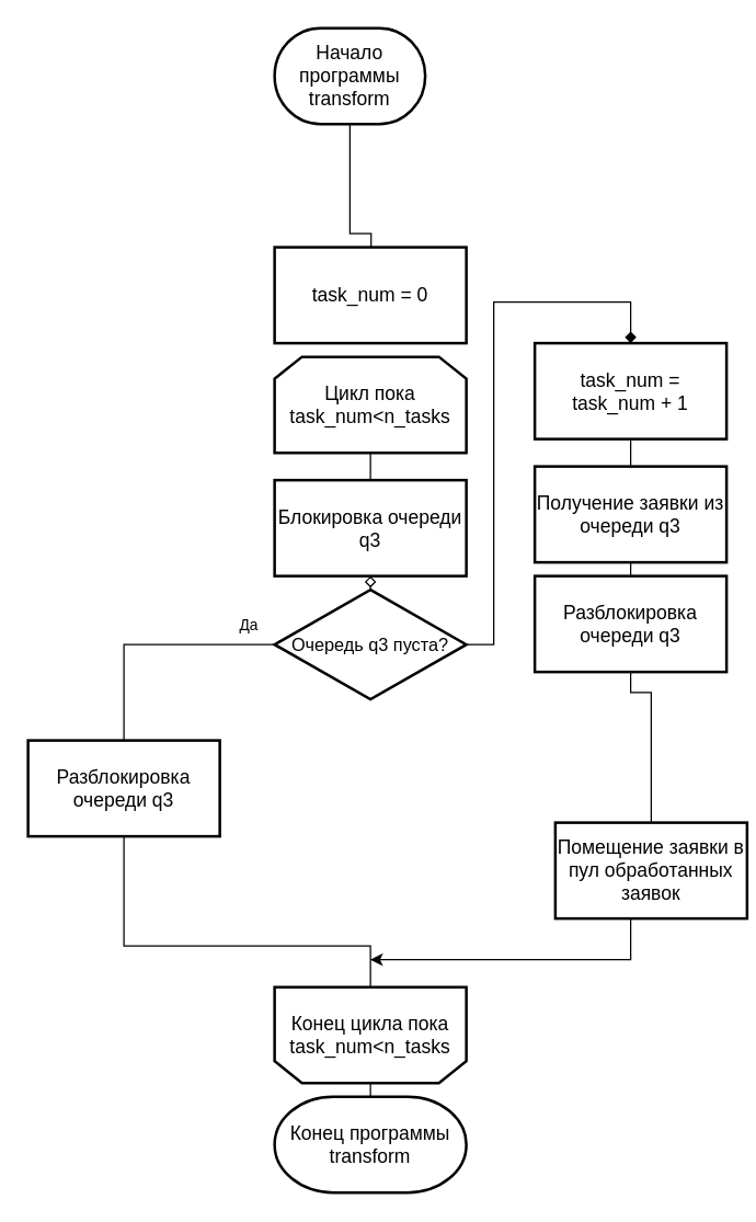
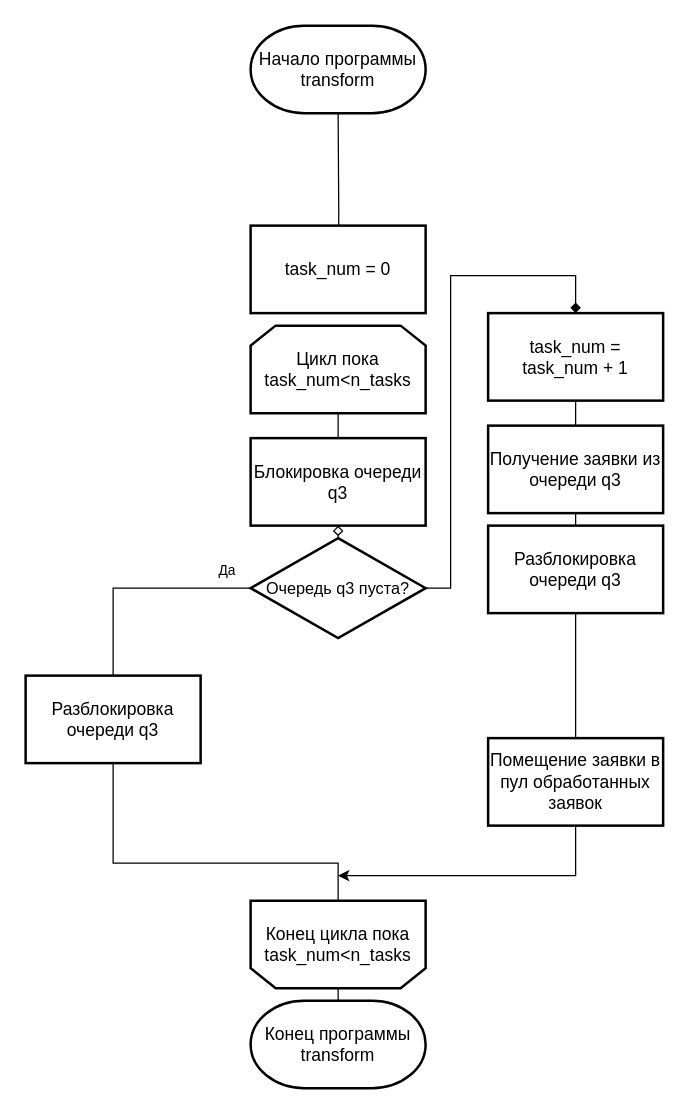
- <mxCell id="6" value="&lt;font style=&quot;font-size: 14px&quot;&gt;Начало программы transform&lt;/font&gt;" style="strokeWidth=2;html=1;shape=mxgraph.flowchart.terminator;whiteSpace=wrap;fontSize=14;fontFamily=Helvetica;" parent="1" vertex="1"><mxGeometry x="200" y="20" width="110" height="70" as="geometry" /></mxCell>
+ <mxCell id="6" value="&lt;font style=&quot;font-size: 14px&quot;&gt;Начало программы transform&lt;/font&gt;" style="strokeWidth=2;html=1;shape=mxgraph.flowchart.terminator;whiteSpace=wrap;fontSize=14;fontFamily=Helvetica;" parent="1" vertex="1"><mxGeometry x="200" y="20" width="140" height="70" as="geometry" /></mxCell>
- <mxCell id="12" value="Помещение заявки в пул обработанных заявок" style="rounded=0;whiteSpace=wrap;html=1;strokeWidth=2;fontSize=14;" parent="1" vertex="1"><mxGeometry x="405" y="600" width="140" height="70" as="geometry" /></mxCell>
+ <mxCell id="12" value="Помещение заявки в пул обработанных заявок" style="rounded=0;whiteSpace=wrap;html=1;strokeWidth=2;fontSize=14;" parent="1" vertex="1"><mxGeometry x="390" y="590" width="140" height="70" as="geometry" /></mxCell>
